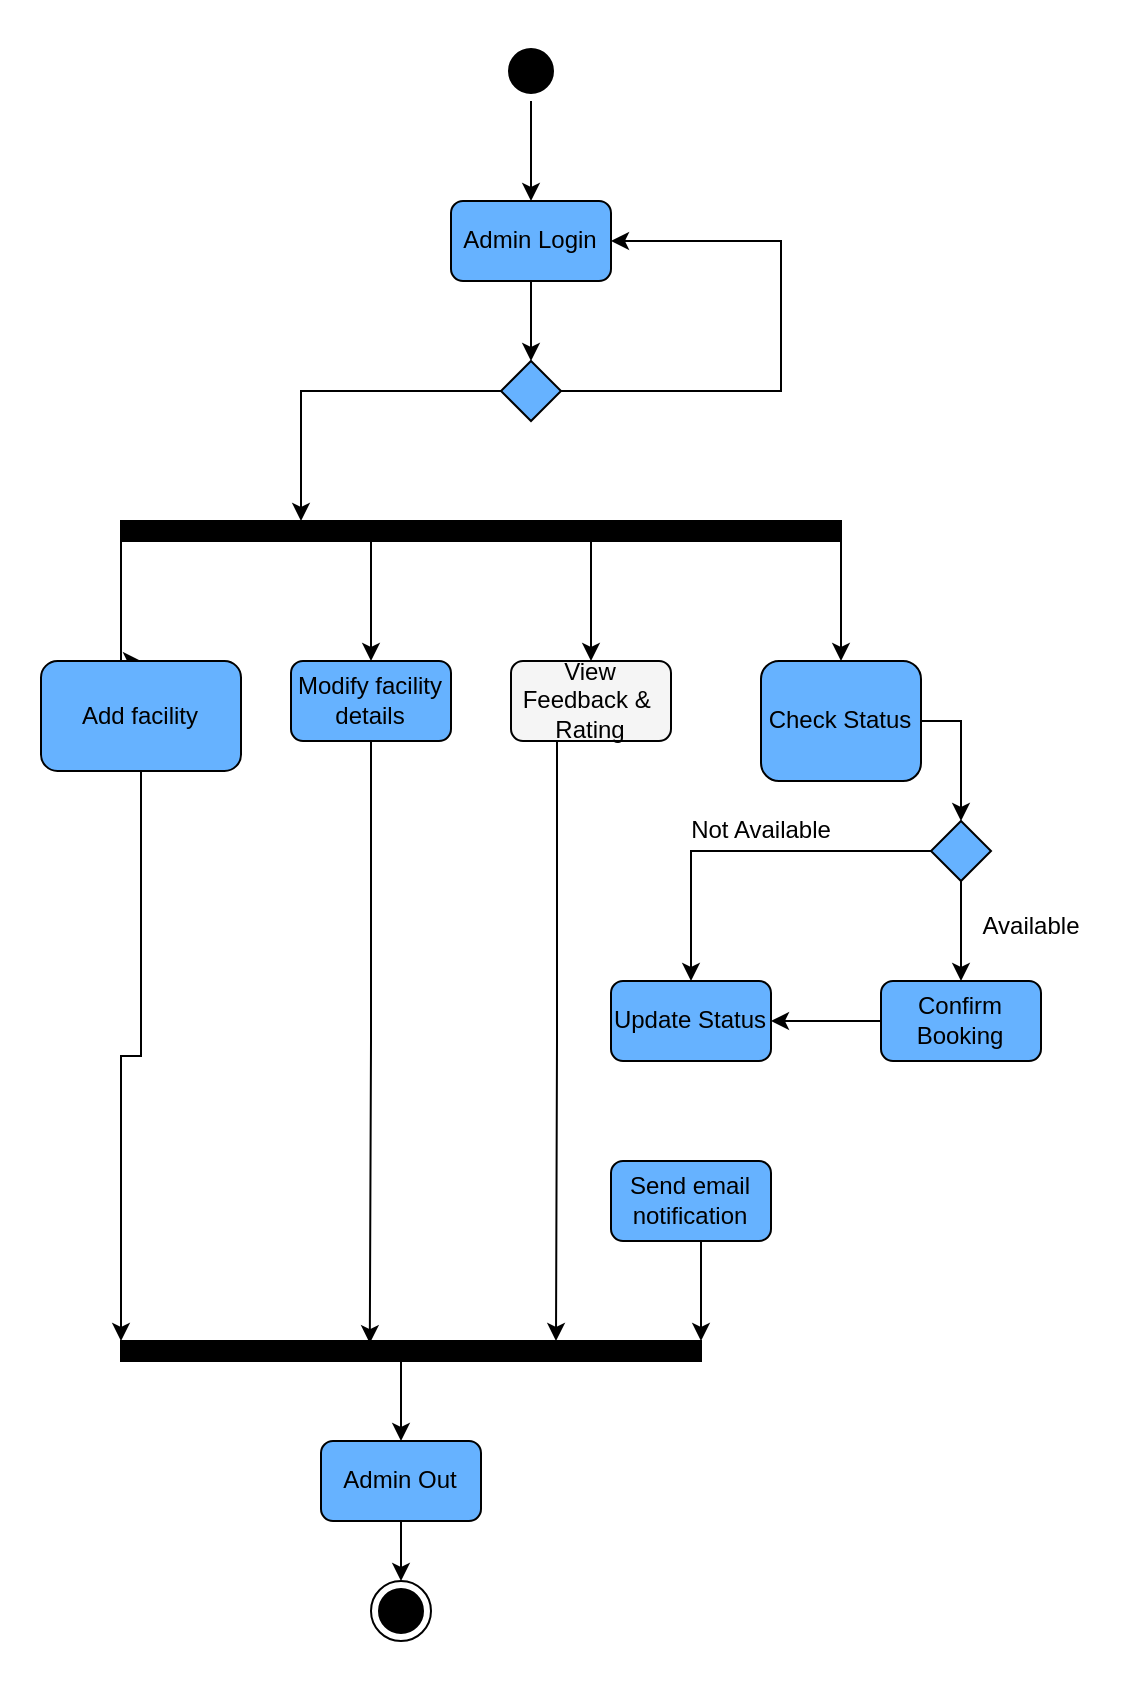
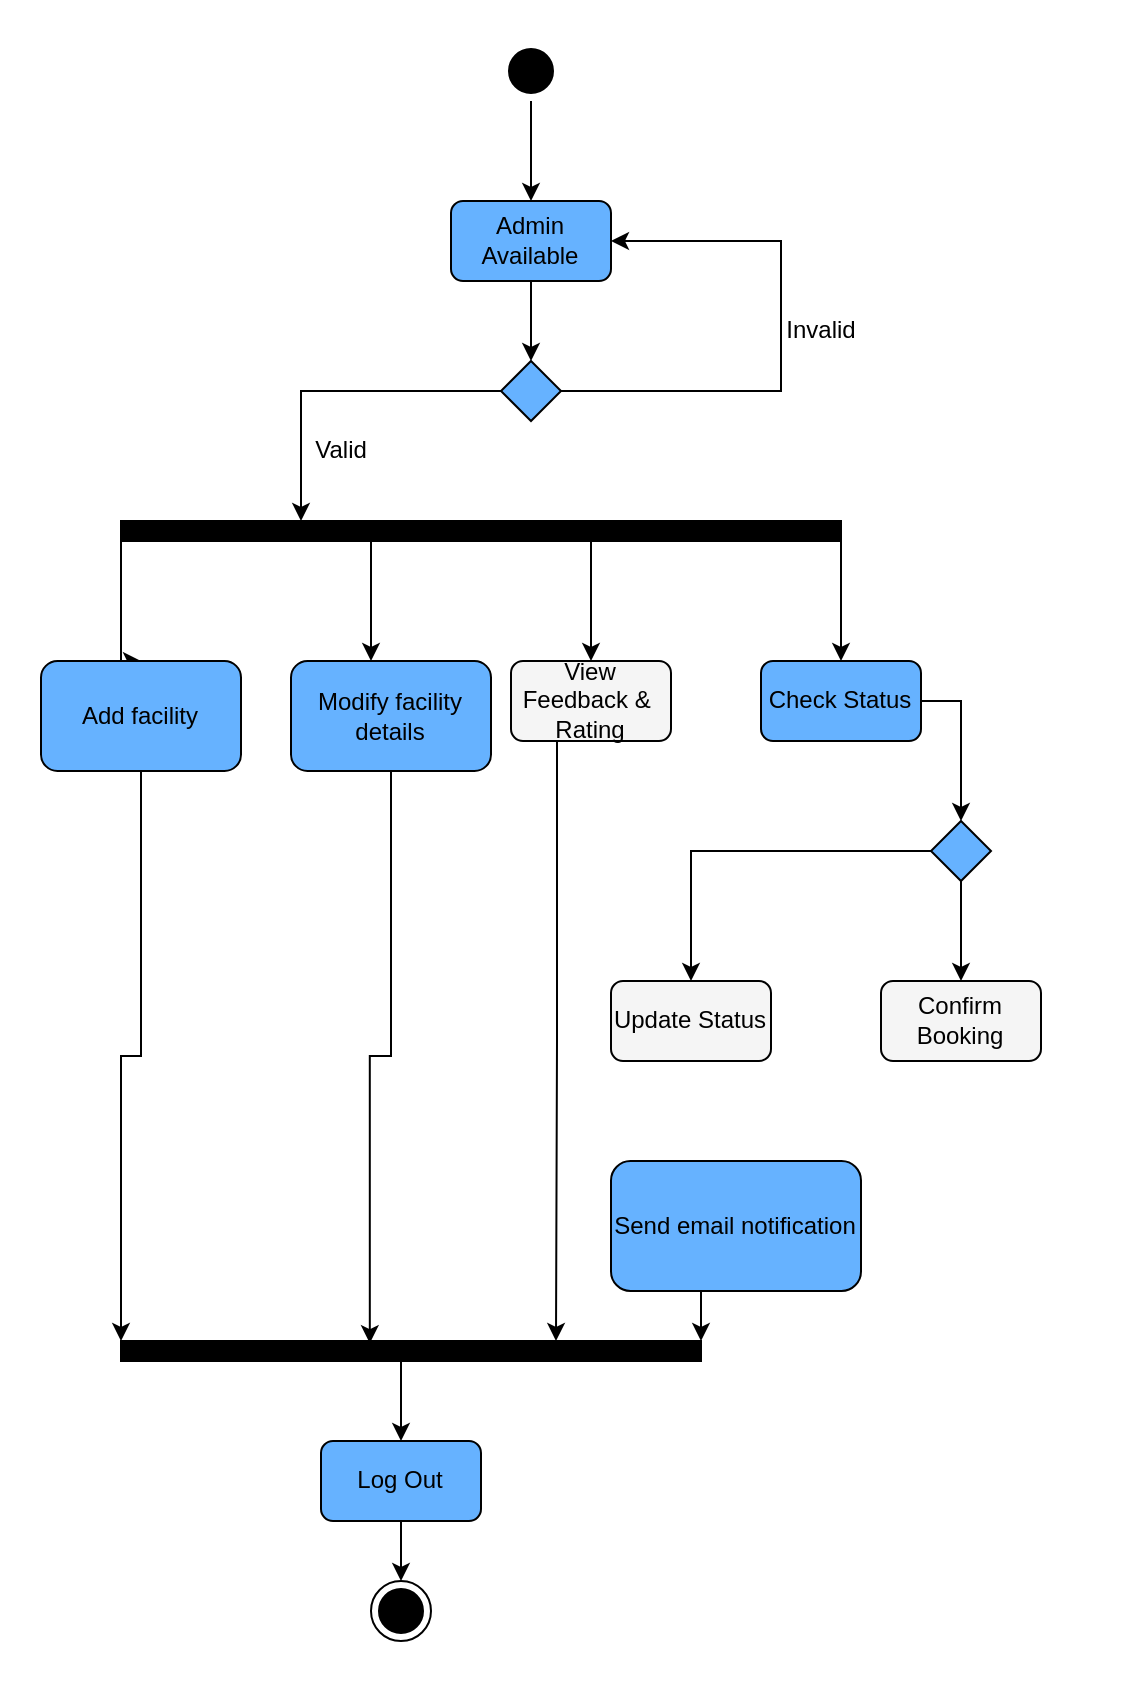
- <mxCell id="3" value="Admin Login" style="rounded=1;whiteSpace=wrap;html=1;fillColor=#66B2FF;" vertex="1" parent="1"><mxGeometry x="225" y="100" width="80" height="40" as="geometry" /></mxCell>
+ <mxCell id="3" value="Admin Available" style="rounded=1;whiteSpace=wrap;html=1;fillColor=#66B2FF;" vertex="1" parent="1"><mxGeometry x="225" y="100" width="80" height="40" as="geometry" /></mxCell>
+ <mxCell id="12" value="Invalid" style="text;html=1;align=center;verticalAlign=middle;resizable=0;points=[];autosize=1;strokeColor=none;fillColor=none;" vertex="1" parent="1"><mxGeometry x="380" y="150" width="60" height="30" as="geometry" /></mxCell>
+ <mxCell id="13" value="Valid" style="text;html=1;align=center;verticalAlign=middle;resizable=0;points=[];autosize=1;strokeColor=none;fillColor=none;" vertex="1" parent="1"><mxGeometry x="145" y="210" width="50" height="30" as="geometry" /></mxCell>
- <mxCell id="17" value="Modify facility&lt;br&gt;details" style="rounded=1;whiteSpace=wrap;html=1;fillColor=#66B2FF;" vertex="1" parent="1"><mxGeometry x="145" y="330" width="80" height="40" as="geometry" /></mxCell>
+ <mxCell id="17" value="Modify facility&lt;br&gt;details" style="rounded=1;whiteSpace=wrap;html=1;fillColor=#66B2FF;" vertex="1" parent="1"><mxGeometry x="145" y="330" width="100" height="55" as="geometry" /></mxCell>
- <mxCell id="21" value="Check Status" style="rounded=1;whiteSpace=wrap;html=1;fillColor=#66B2FF;" vertex="1" parent="1"><mxGeometry x="380" y="330" width="80" height="60" as="geometry" /></mxCell>
+ <mxCell id="21" value="Check Status" style="rounded=1;whiteSpace=wrap;html=1;fillColor=#66B2FF;" vertex="1" parent="1"><mxGeometry x="380" y="330" width="80" height="40" as="geometry" /></mxCell>
- <mxCell id="29" value="Not Available" style="text;html=1;align=center;verticalAlign=middle;resizable=0;points=[];autosize=1;strokeColor=none;fillColor=none;" vertex="1" parent="1"><mxGeometry x="335" y="400" width="90" height="30" as="geometry" /></mxCell>
- <mxCell id="28" value="Available" style="text;html=1;align=center;verticalAlign=middle;resizable=0;points=[];autosize=1;strokeColor=none;fillColor=none;" vertex="1" parent="1"><mxGeometry x="480" y="448" width="70" height="30" as="geometry" /></mxCell>
- <mxCell id="27" value="Update Status" style="rounded=1;whiteSpace=wrap;html=1;fillColor=#66B2FF;" vertex="1" parent="1"><mxGeometry x="305" y="490" width="80" height="40" as="geometry" /></mxCell>
+ <mxCell id="27" value="Update Status" style="rounded=1;whiteSpace=wrap;html=1;fillColor=#f5f5f5;" vertex="1" parent="1"><mxGeometry x="305" y="490" width="80" height="40" as="geometry" /></mxCell>
- <mxCell id="25" style="edgeStyle=orthogonalEdgeStyle;rounded=0;orthogonalLoop=1;jettySize=auto;html=1;entryX=1;entryY=0.5;entryDx=0;entryDy=0;" edge="1" parent="1" source="26" target="27"><mxGeometry relative="1" as="geometry" /></mxCell>
- <mxCell id="26" value="Confirm Booking" style="rounded=1;whiteSpace=wrap;html=1;fillColor=#66B2FF;" vertex="1" parent="1"><mxGeometry x="440" y="490" width="80" height="40" as="geometry" /></mxCell>
+ <mxCell id="26" value="Confirm Booking" style="rounded=1;whiteSpace=wrap;html=1;fillColor=#f5f5f5;" vertex="1" parent="1"><mxGeometry x="440" y="490" width="80" height="40" as="geometry" /></mxCell>
- <mxCell id="31" value="Send email notification" style="rounded=1;whiteSpace=wrap;html=1;fillColor=#66B2FF;" vertex="1" parent="1"><mxGeometry x="305" y="580" width="80" height="40" as="geometry" /></mxCell>
+ <mxCell id="31" value="Send email notification" style="rounded=1;whiteSpace=wrap;html=1;fillColor=#66B2FF;" vertex="1" parent="1"><mxGeometry x="305" y="580" width="125" height="65" as="geometry" /></mxCell>
- <mxCell id="35" value="Admin Out" style="rounded=1;whiteSpace=wrap;html=1;fillColor=#66B2FF;" vertex="1" parent="1"><mxGeometry x="160" y="720" width="80" height="40" as="geometry" /></mxCell>
+ <mxCell id="35" value="Log Out" style="rounded=1;whiteSpace=wrap;html=1;fillColor=#66B2FF;" vertex="1" parent="1"><mxGeometry x="160" y="720" width="80" height="40" as="geometry" /></mxCell>
